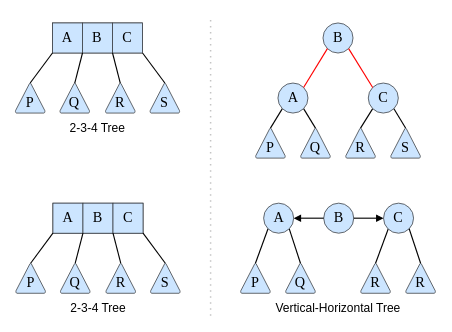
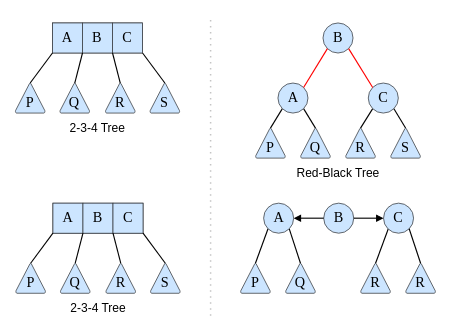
+ <mxCell id="34" value="Red-Black Tree" style="text;html=1;strokeColor=none;fillColor=none;align=center;verticalAlign=middle;whiteSpace=wrap;rounded=0;strokeWidth=1;fontFamily=Helvetica;fontSize=16;labelPosition=center;verticalLabelPosition=middle;" vertex="1" parent="33"><mxGeometry y="190" width="220" height="20" as="geometry" /></mxCell>
- <mxCell id="49" value="Vertical-Horizontal Tree" style="text;html=1;strokeColor=none;fillColor=none;align=center;verticalAlign=middle;whiteSpace=wrap;rounded=0;strokeWidth=1;fontFamily=Helvetica;fontSize=16;labelPosition=center;verticalLabelPosition=middle;" vertex="1" parent="48"><mxGeometry y="130" width="260" height="20" as="geometry" /></mxCell>
